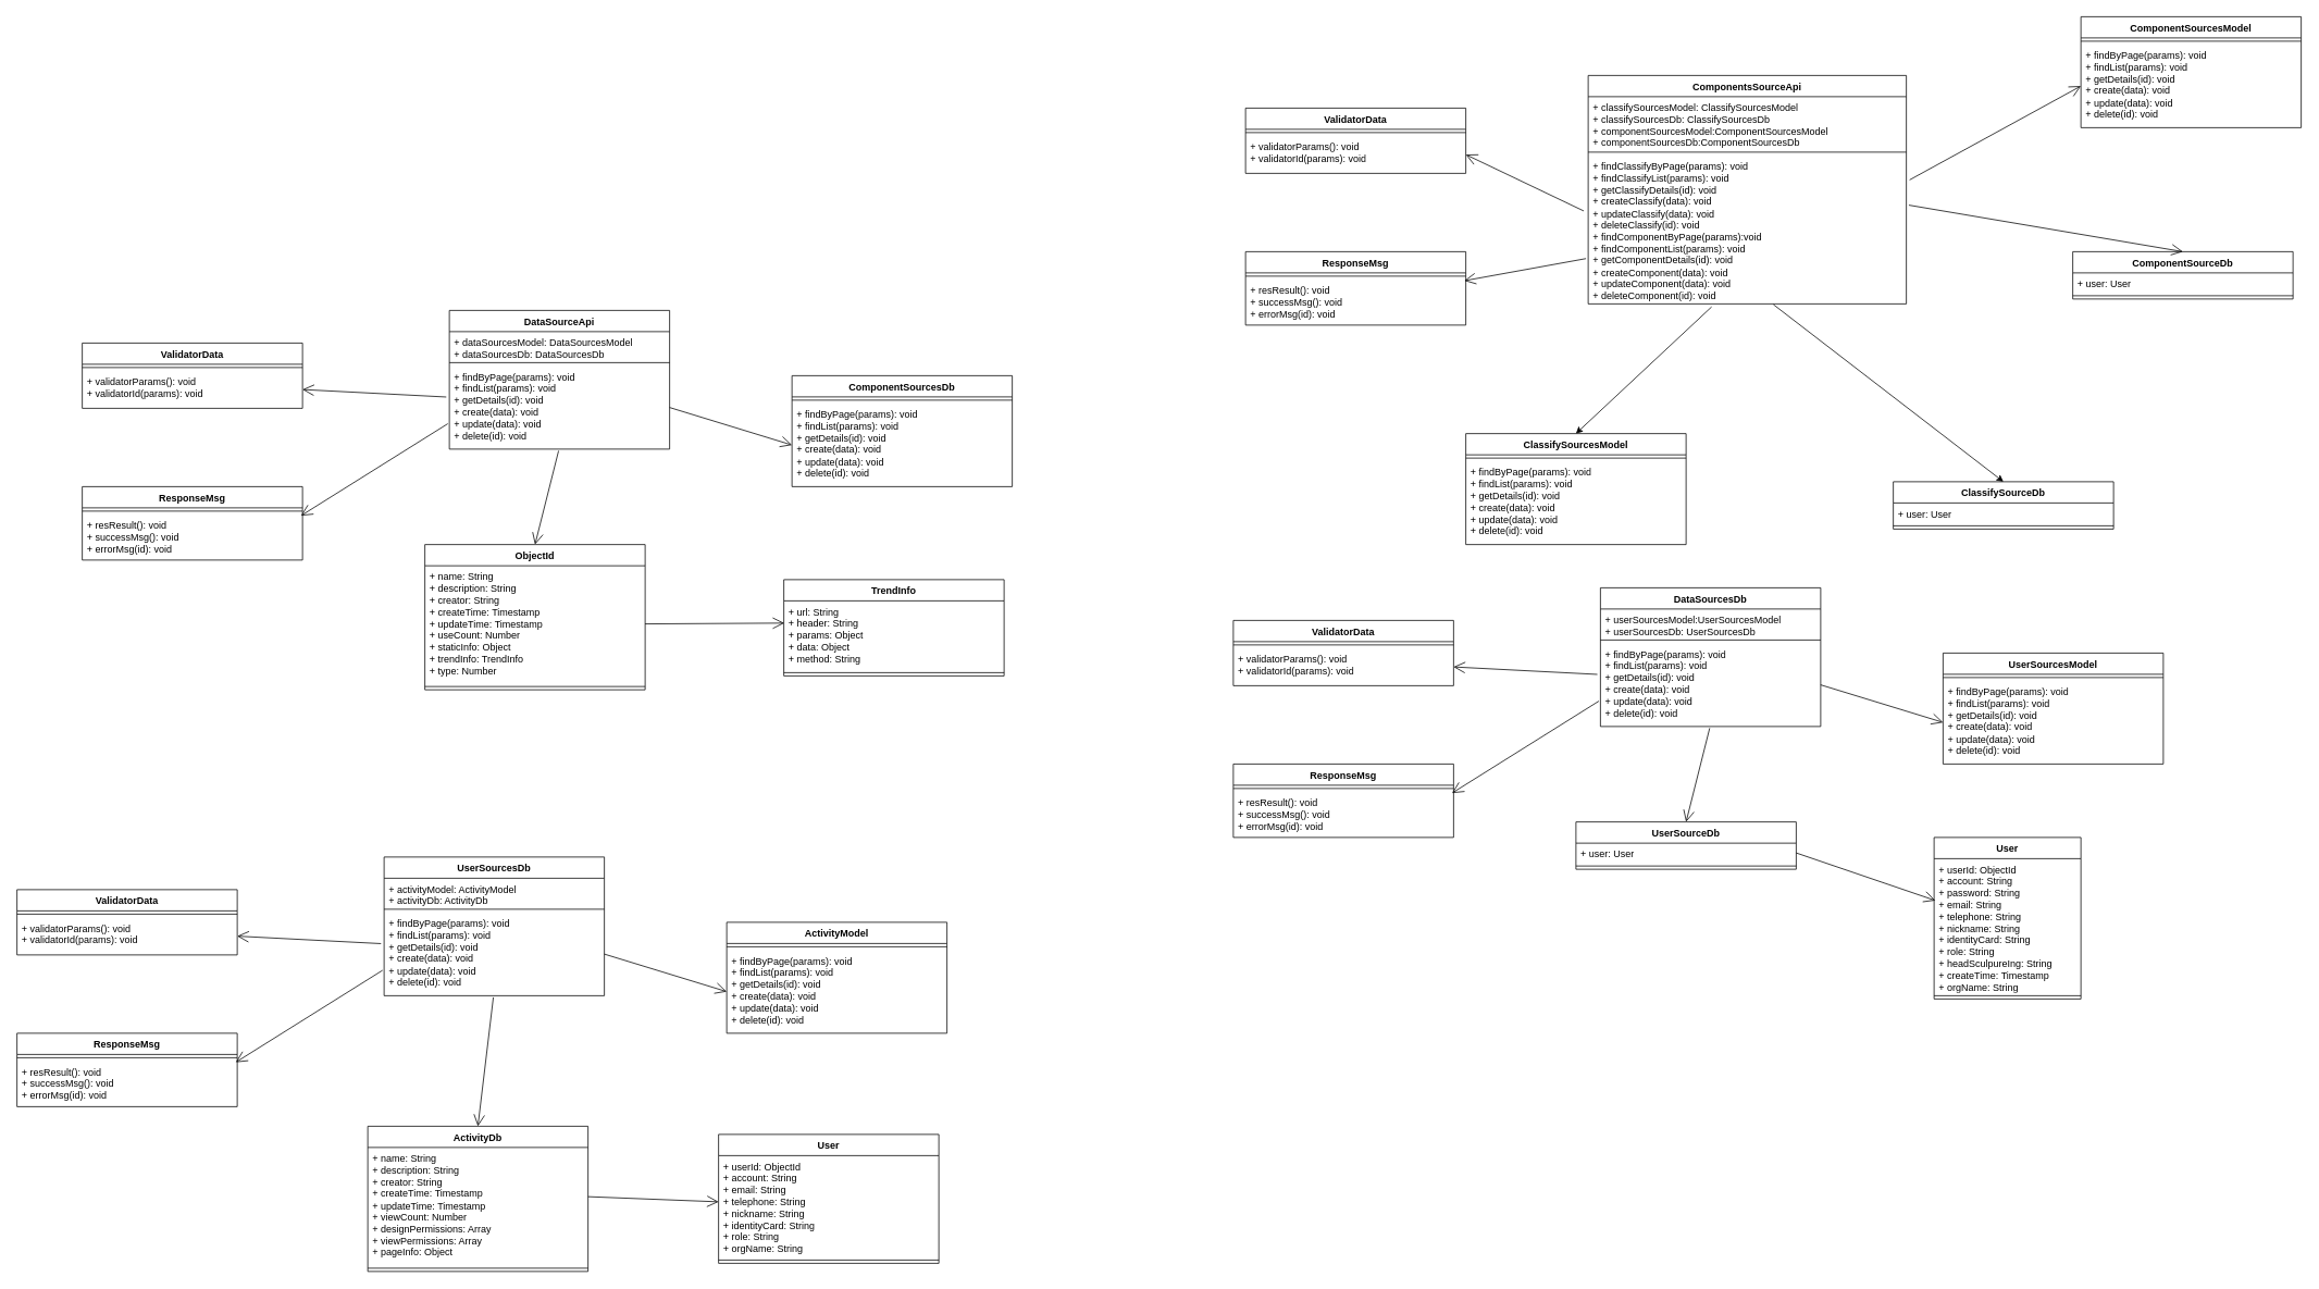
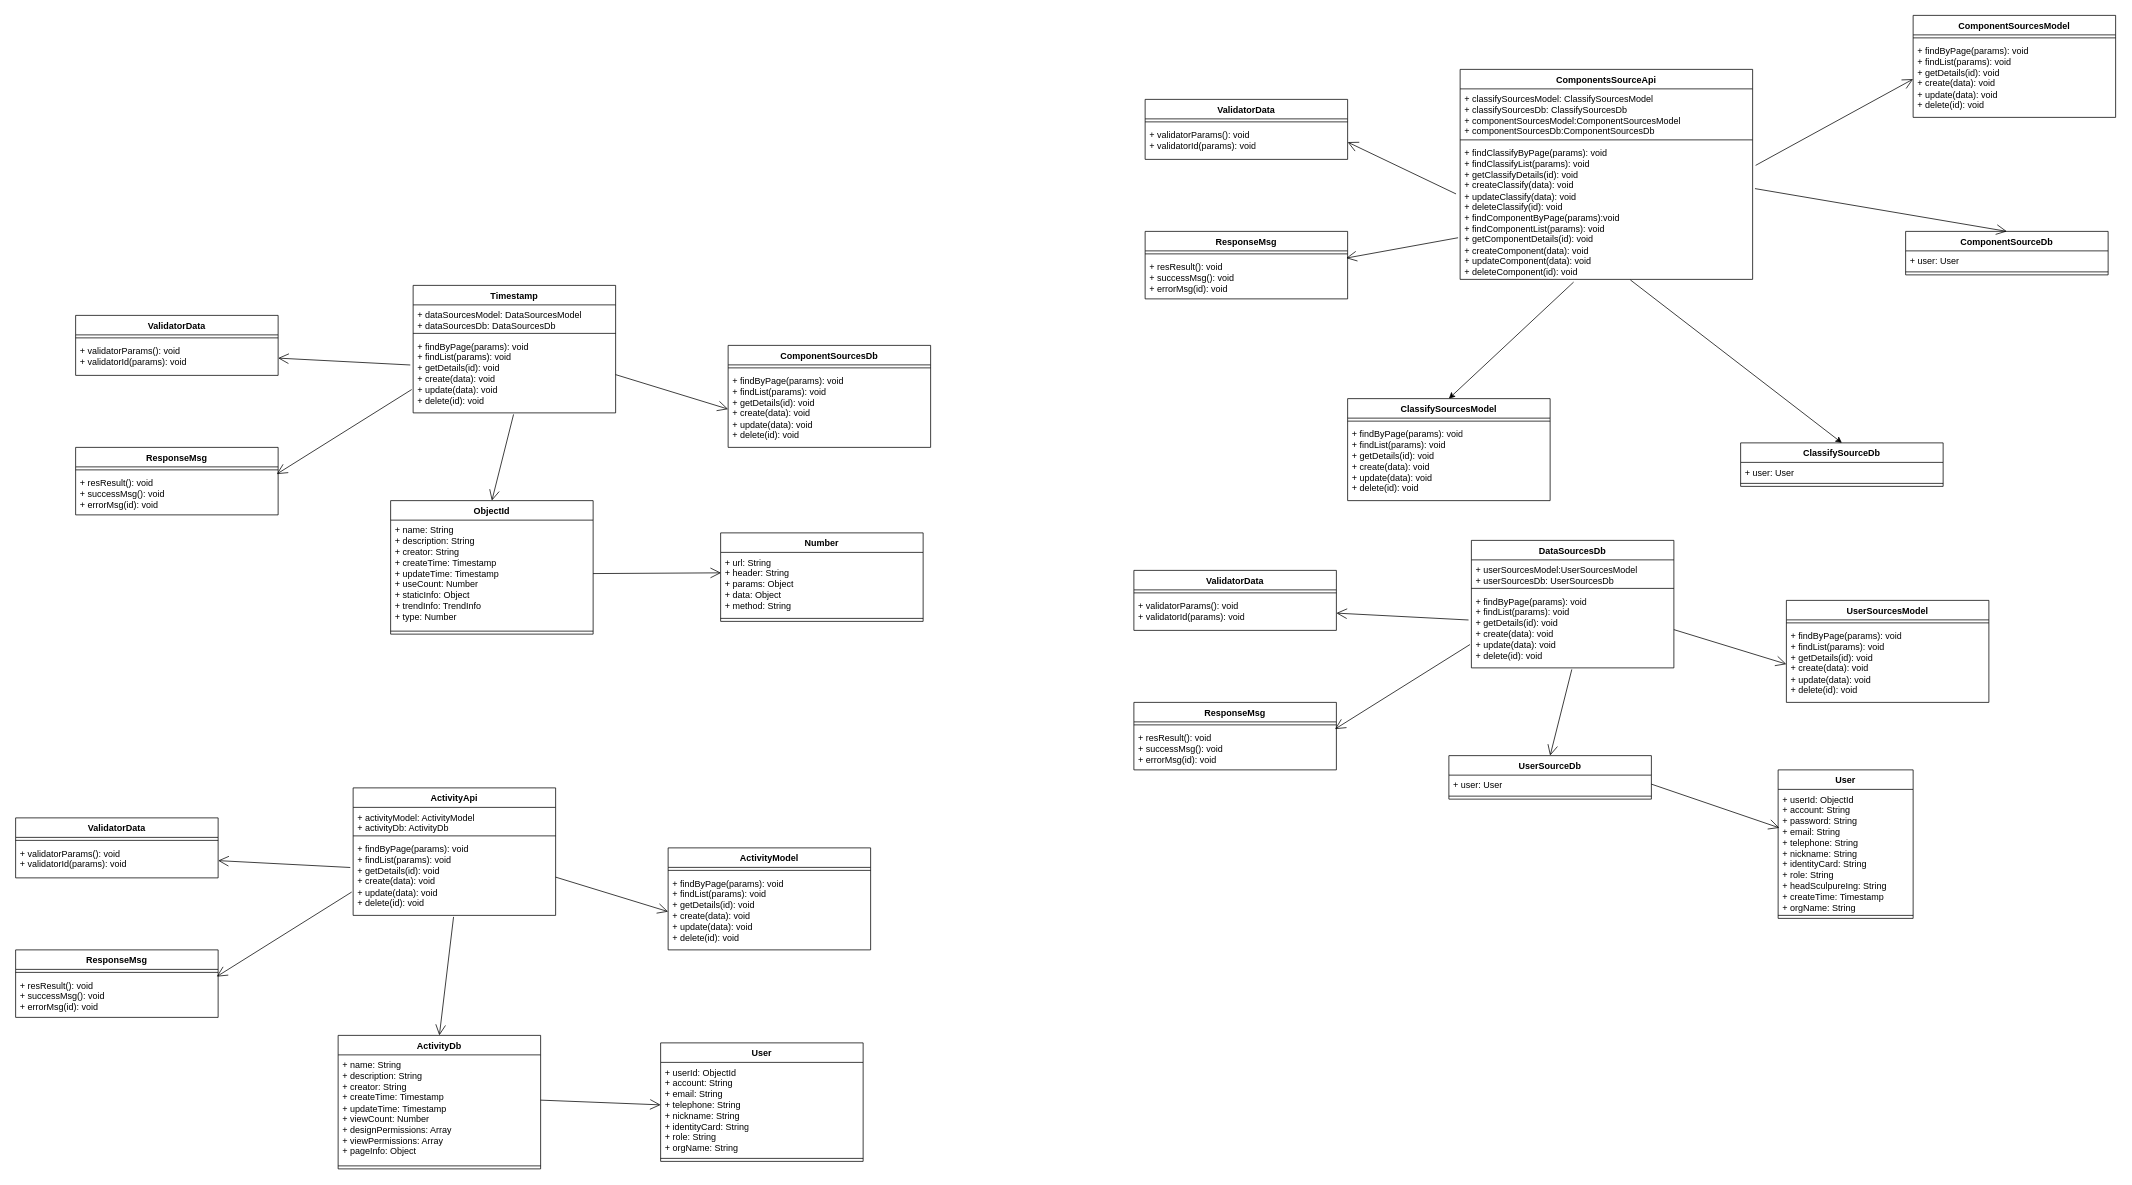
- <mxCell id="2" value="DataSourceApi" style="swimlane;fontStyle=1;align=center;verticalAlign=top;childLayout=stackLayout;horizontal=1;startSize=26;horizontalStack=0;resizeParent=1;resizeParentMax=0;resizeLast=0;collapsible=1;marginBottom=0;whiteSpace=wrap;html=1;" parent="1" vertex="1"><mxGeometry x="550" y="380" width="270" height="170" as="geometry" /></mxCell>
+ <mxCell id="2" value="Timestamp" style="swimlane;fontStyle=1;align=center;verticalAlign=top;childLayout=stackLayout;horizontal=1;startSize=26;horizontalStack=0;resizeParent=1;resizeParentMax=0;resizeLast=0;collapsible=1;marginBottom=0;whiteSpace=wrap;html=1;" parent="1" vertex="1"><mxGeometry x="550" y="380" width="270" height="170" as="geometry" /></mxCell>
- <mxCell id="14" value="TrendInfo" style="swimlane;fontStyle=1;align=center;verticalAlign=top;childLayout=stackLayout;horizontal=1;startSize=26;horizontalStack=0;resizeParent=1;resizeParentMax=0;resizeLast=0;collapsible=1;marginBottom=0;whiteSpace=wrap;html=1;" parent="1" vertex="1"><mxGeometry x="960" y="710" width="270" height="118" as="geometry" /></mxCell>
+ <mxCell id="14" value="Number" style="swimlane;fontStyle=1;align=center;verticalAlign=top;childLayout=stackLayout;horizontal=1;startSize=26;horizontalStack=0;resizeParent=1;resizeParentMax=0;resizeLast=0;collapsible=1;marginBottom=0;whiteSpace=wrap;html=1;" parent="1" vertex="1"><mxGeometry x="960" y="710" width="270" height="118" as="geometry" /></mxCell>
- <mxCell id="26" value="UserSourcesDb" style="swimlane;fontStyle=1;align=center;verticalAlign=top;childLayout=stackLayout;horizontal=1;startSize=26;horizontalStack=0;resizeParent=1;resizeParentMax=0;resizeLast=0;collapsible=1;marginBottom=0;whiteSpace=wrap;html=1;" parent="1" vertex="1"><mxGeometry x="470" y="1050" width="270" height="170" as="geometry" /></mxCell>
+ <mxCell id="26" value="ActivityApi" style="swimlane;fontStyle=1;align=center;verticalAlign=top;childLayout=stackLayout;horizontal=1;startSize=26;horizontalStack=0;resizeParent=1;resizeParentMax=0;resizeLast=0;collapsible=1;marginBottom=0;whiteSpace=wrap;html=1;" parent="1" vertex="1"><mxGeometry x="470" y="1050" width="270" height="170" as="geometry" /></mxCell>
